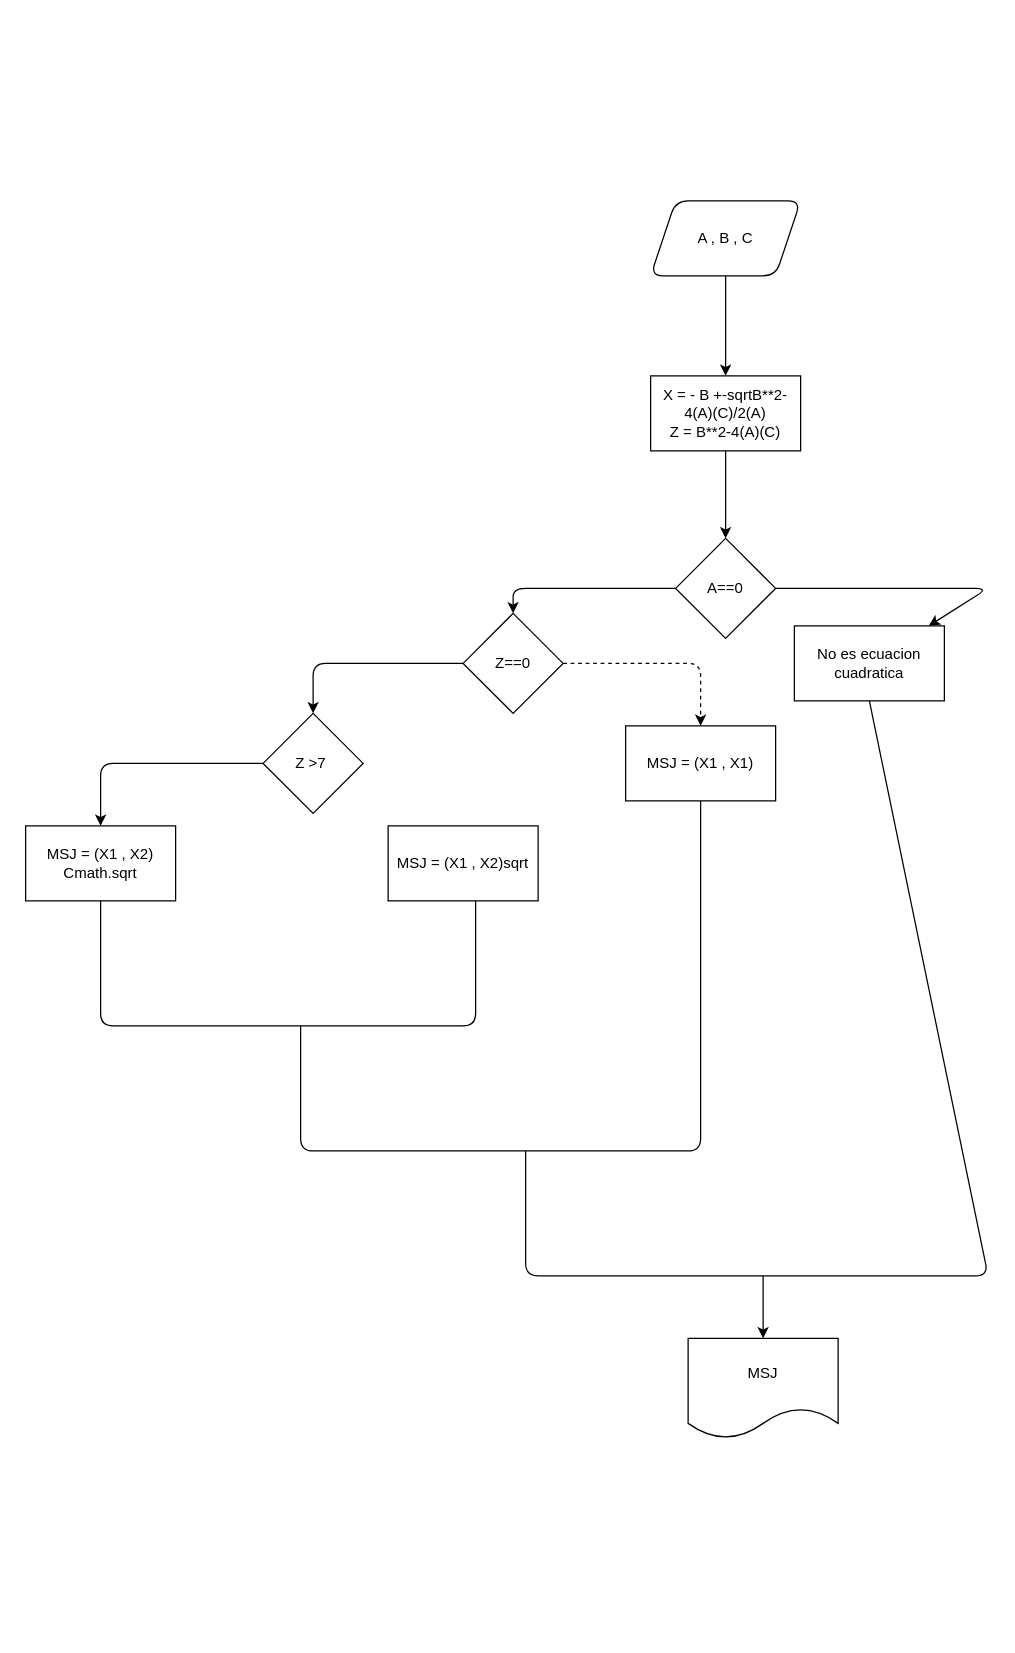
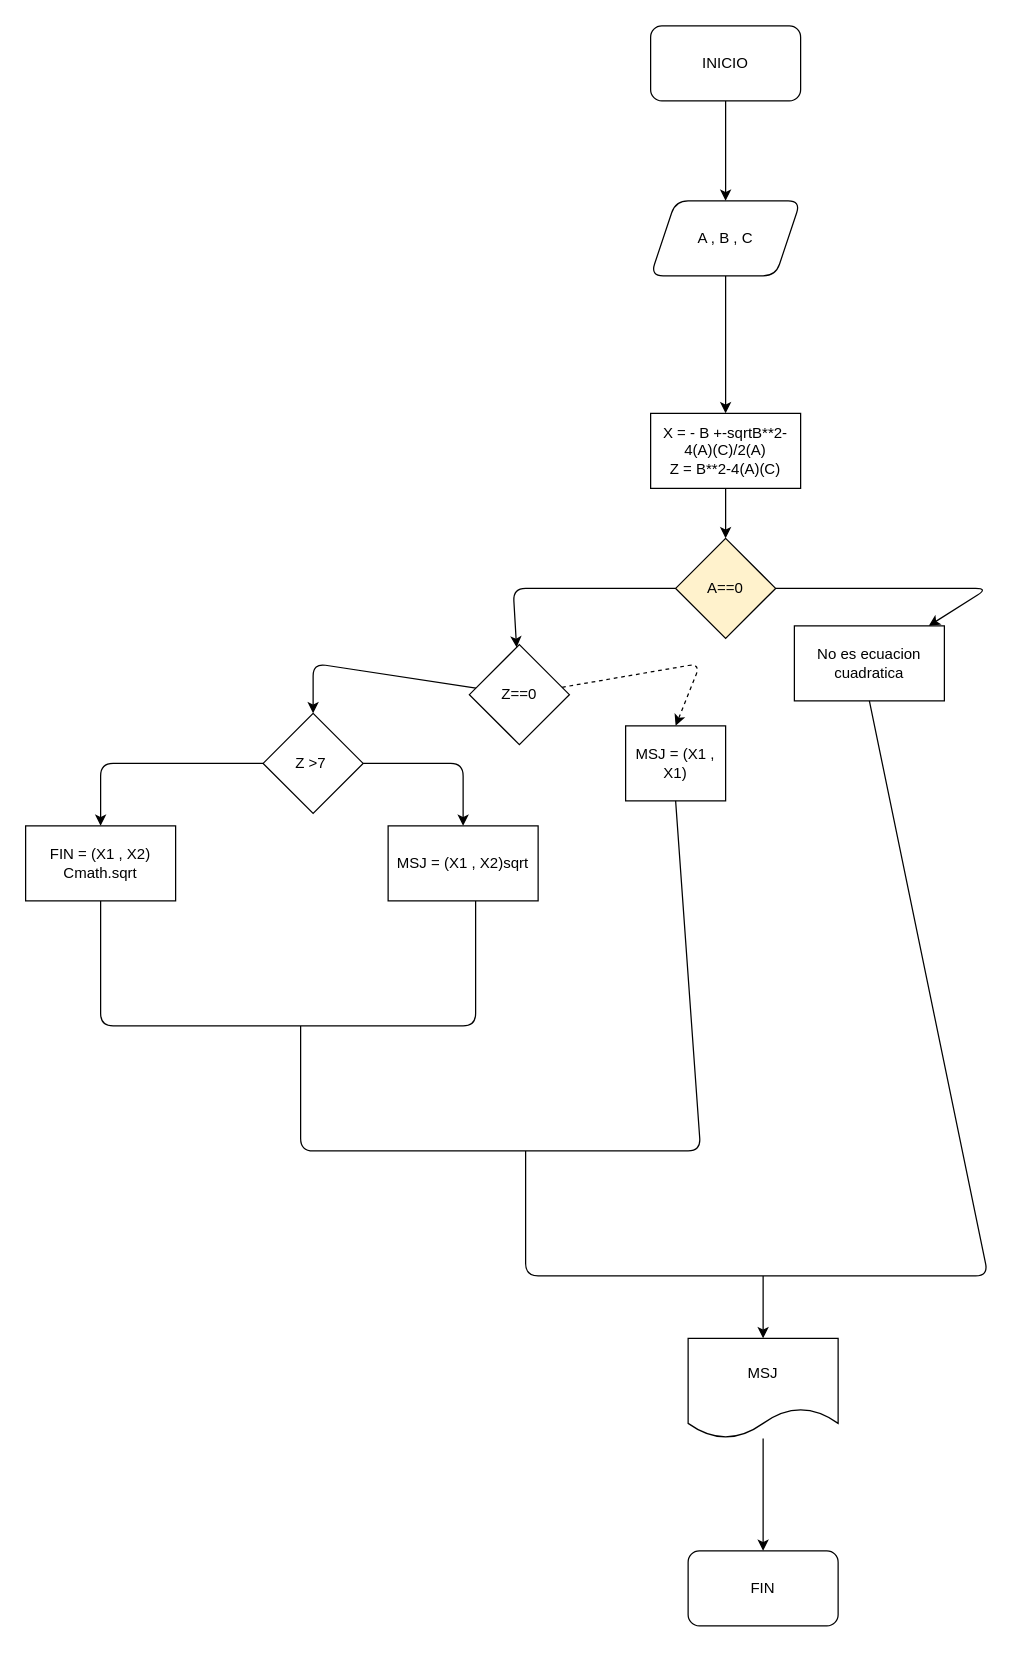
+ <mxCell id="3" value="INICIO" style="rounded=1;whiteSpace=wrap;html=1;" vertex="1" parent="1"><mxGeometry x="520" y="20" width="120" height="60" as="geometry" /></mxCell>
+ <mxCell id="2" value="" style="edgeStyle=none;html=1;" edge="1" parent="1" source="3" target="5"><mxGeometry relative="1" as="geometry" /></mxCell>
- <mxCell id="7" value="X = - B +-sqrtB**2-4(A)(C)/2(A)&lt;br&gt;Z = B**2-4(A)(C)" style="rounded=0;whiteSpace=wrap;html=1;" vertex="1" parent="1"><mxGeometry x="520" y="300" width="120" height="60" as="geometry" /></mxCell>
+ <mxCell id="7" value="X = - B +-sqrtB**2-4(A)(C)/2(A)&lt;br&gt;Z = B**2-4(A)(C)" style="rounded=0;whiteSpace=wrap;html=1;" vertex="1" parent="1"><mxGeometry x="520" y="330" width="120" height="60" as="geometry" /></mxCell>
- <mxCell id="10" value="A==0" style="rhombus;whiteSpace=wrap;html=1;rounded=0;" vertex="1" parent="1"><mxGeometry x="540" y="430" width="80" height="80" as="geometry" /></mxCell>
+ <mxCell id="10" value="A==0" style="rhombus;whiteSpace=wrap;html=1;rounded=0;fillColor=#fff2cc;" vertex="1" parent="1"><mxGeometry x="540" y="430" width="80" height="80" as="geometry" /></mxCell>
- <mxCell id="14" value="Z==0" style="rhombus;whiteSpace=wrap;html=1;rounded=0;" vertex="1" parent="1"><mxGeometry x="370" y="490" width="80" height="80" as="geometry" /></mxCell>
+ <mxCell id="14" value="Z==0" style="rhombus;whiteSpace=wrap;html=1;rounded=0;" vertex="1" parent="1"><mxGeometry x="375" y="515" width="80" height="80" as="geometry" /></mxCell>
+ <mxCell id="16" style="edgeStyle=none;html=1;entryX=0.5;entryY=0;entryDx=0;entryDy=0;" edge="1" parent="1" source="18" target="19"><mxGeometry relative="1" as="geometry"><Array as="points"><mxPoint x="370" y="610" /></Array></mxGeometry></mxCell>
- <mxCell id="15" value="MSJ = (X1 , X1)" style="whiteSpace=wrap;html=1;rounded=0;" vertex="1" parent="1"><mxGeometry x="500" y="580" width="120" height="60" as="geometry" /></mxCell>
+ <mxCell id="15" value="MSJ = (X1 , X1)" style="whiteSpace=wrap;html=1;rounded=0;" vertex="1" parent="1"><mxGeometry x="500" y="580" width="80" height="60" as="geometry" /></mxCell>
- <mxCell id="20" value="MSJ = (X1 , X2) Cmath.sqrt" style="whiteSpace=wrap;html=1;rounded=0;" vertex="1" parent="1"><mxGeometry x="20" y="660" width="120" height="60" as="geometry" /></mxCell>
+ <mxCell id="20" value="FIN = (X1 , X2) Cmath.sqrt" style="whiteSpace=wrap;html=1;rounded=0;" vertex="1" parent="1"><mxGeometry x="20" y="660" width="120" height="60" as="geometry" /></mxCell>
+ <mxCell id="25" value="" style="edgeStyle=none;html=1;" edge="1" parent="1" source="26" target="27"><mxGeometry relative="1" as="geometry" /></mxCell>
+ <mxCell id="27" value="FIN" style="rounded=1;whiteSpace=wrap;html=1;" vertex="1" parent="1"><mxGeometry x="550" y="1240" width="120" height="60" as="geometry" /></mxCell>
